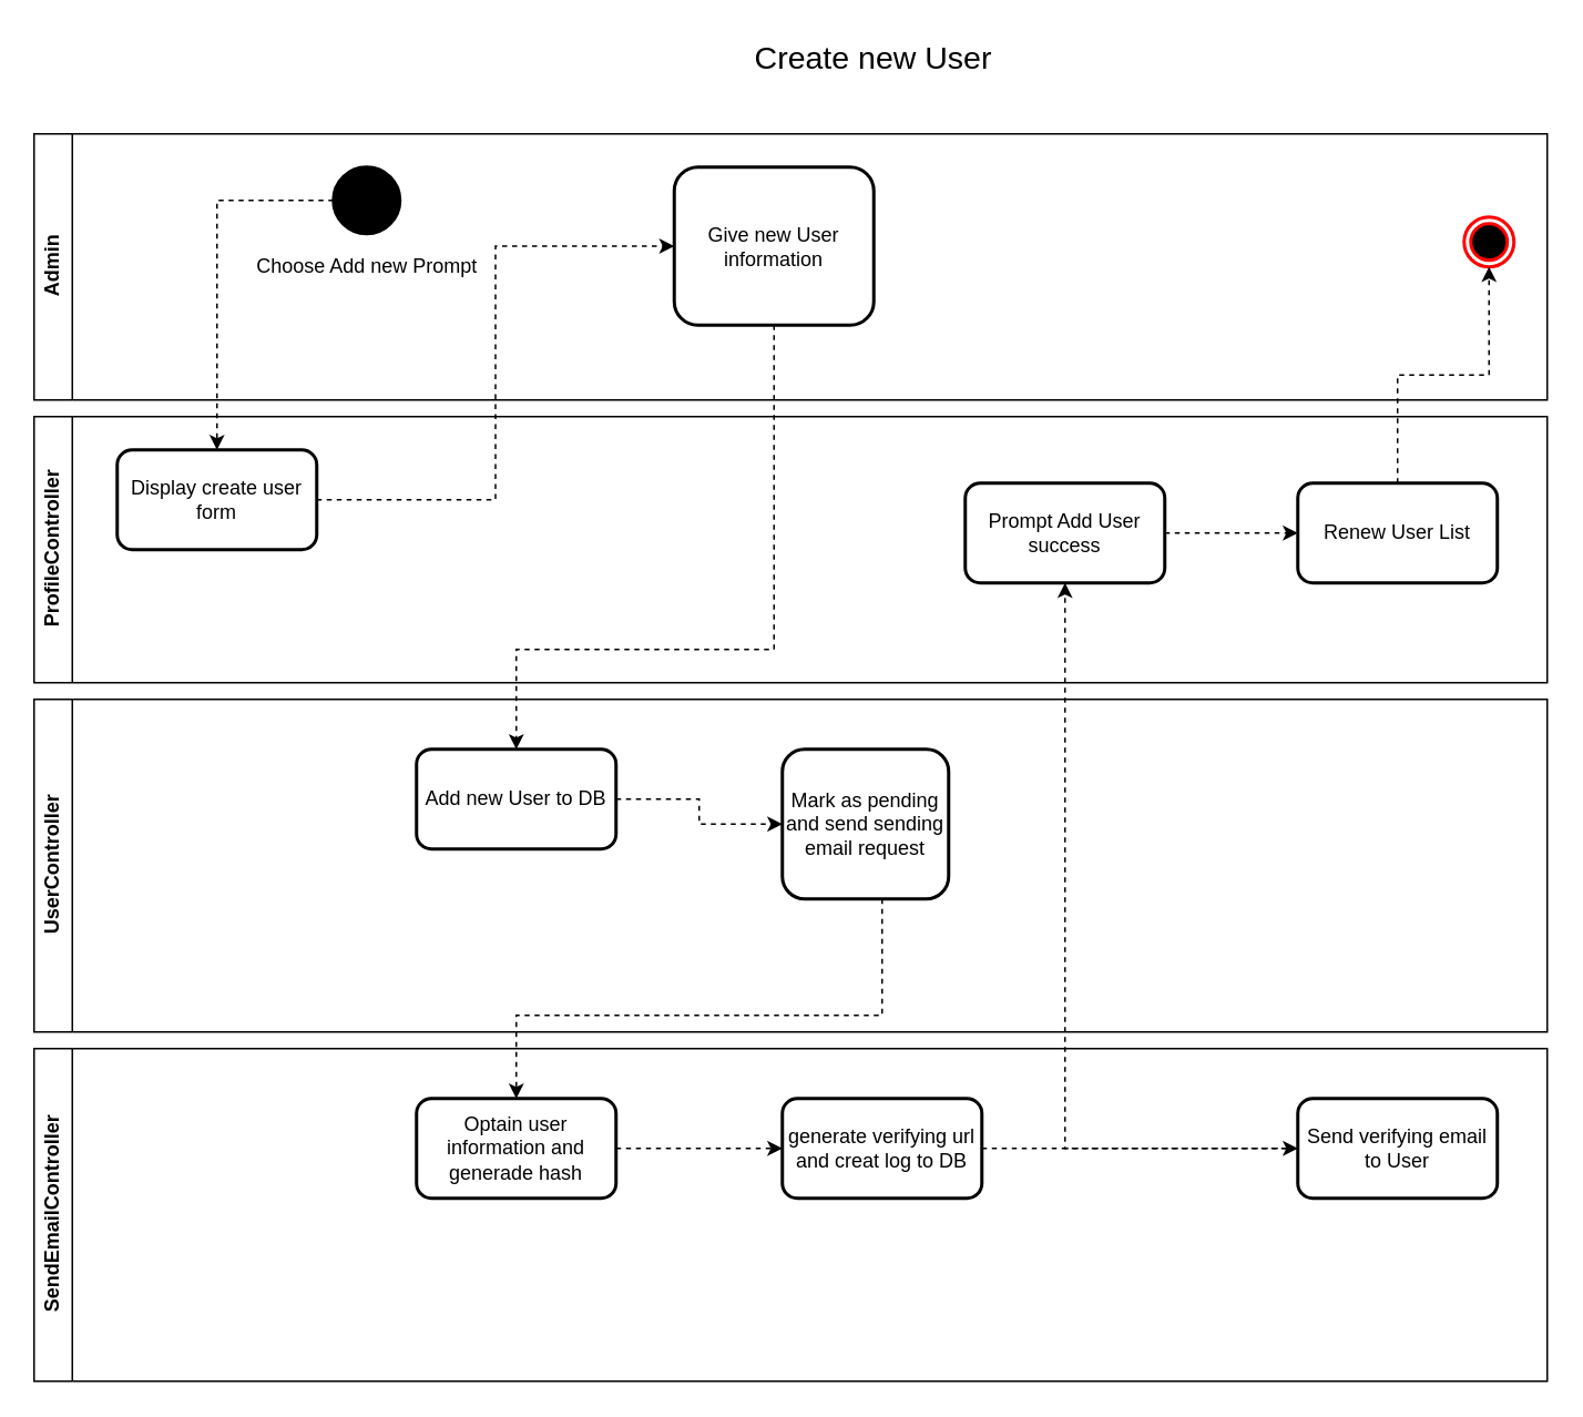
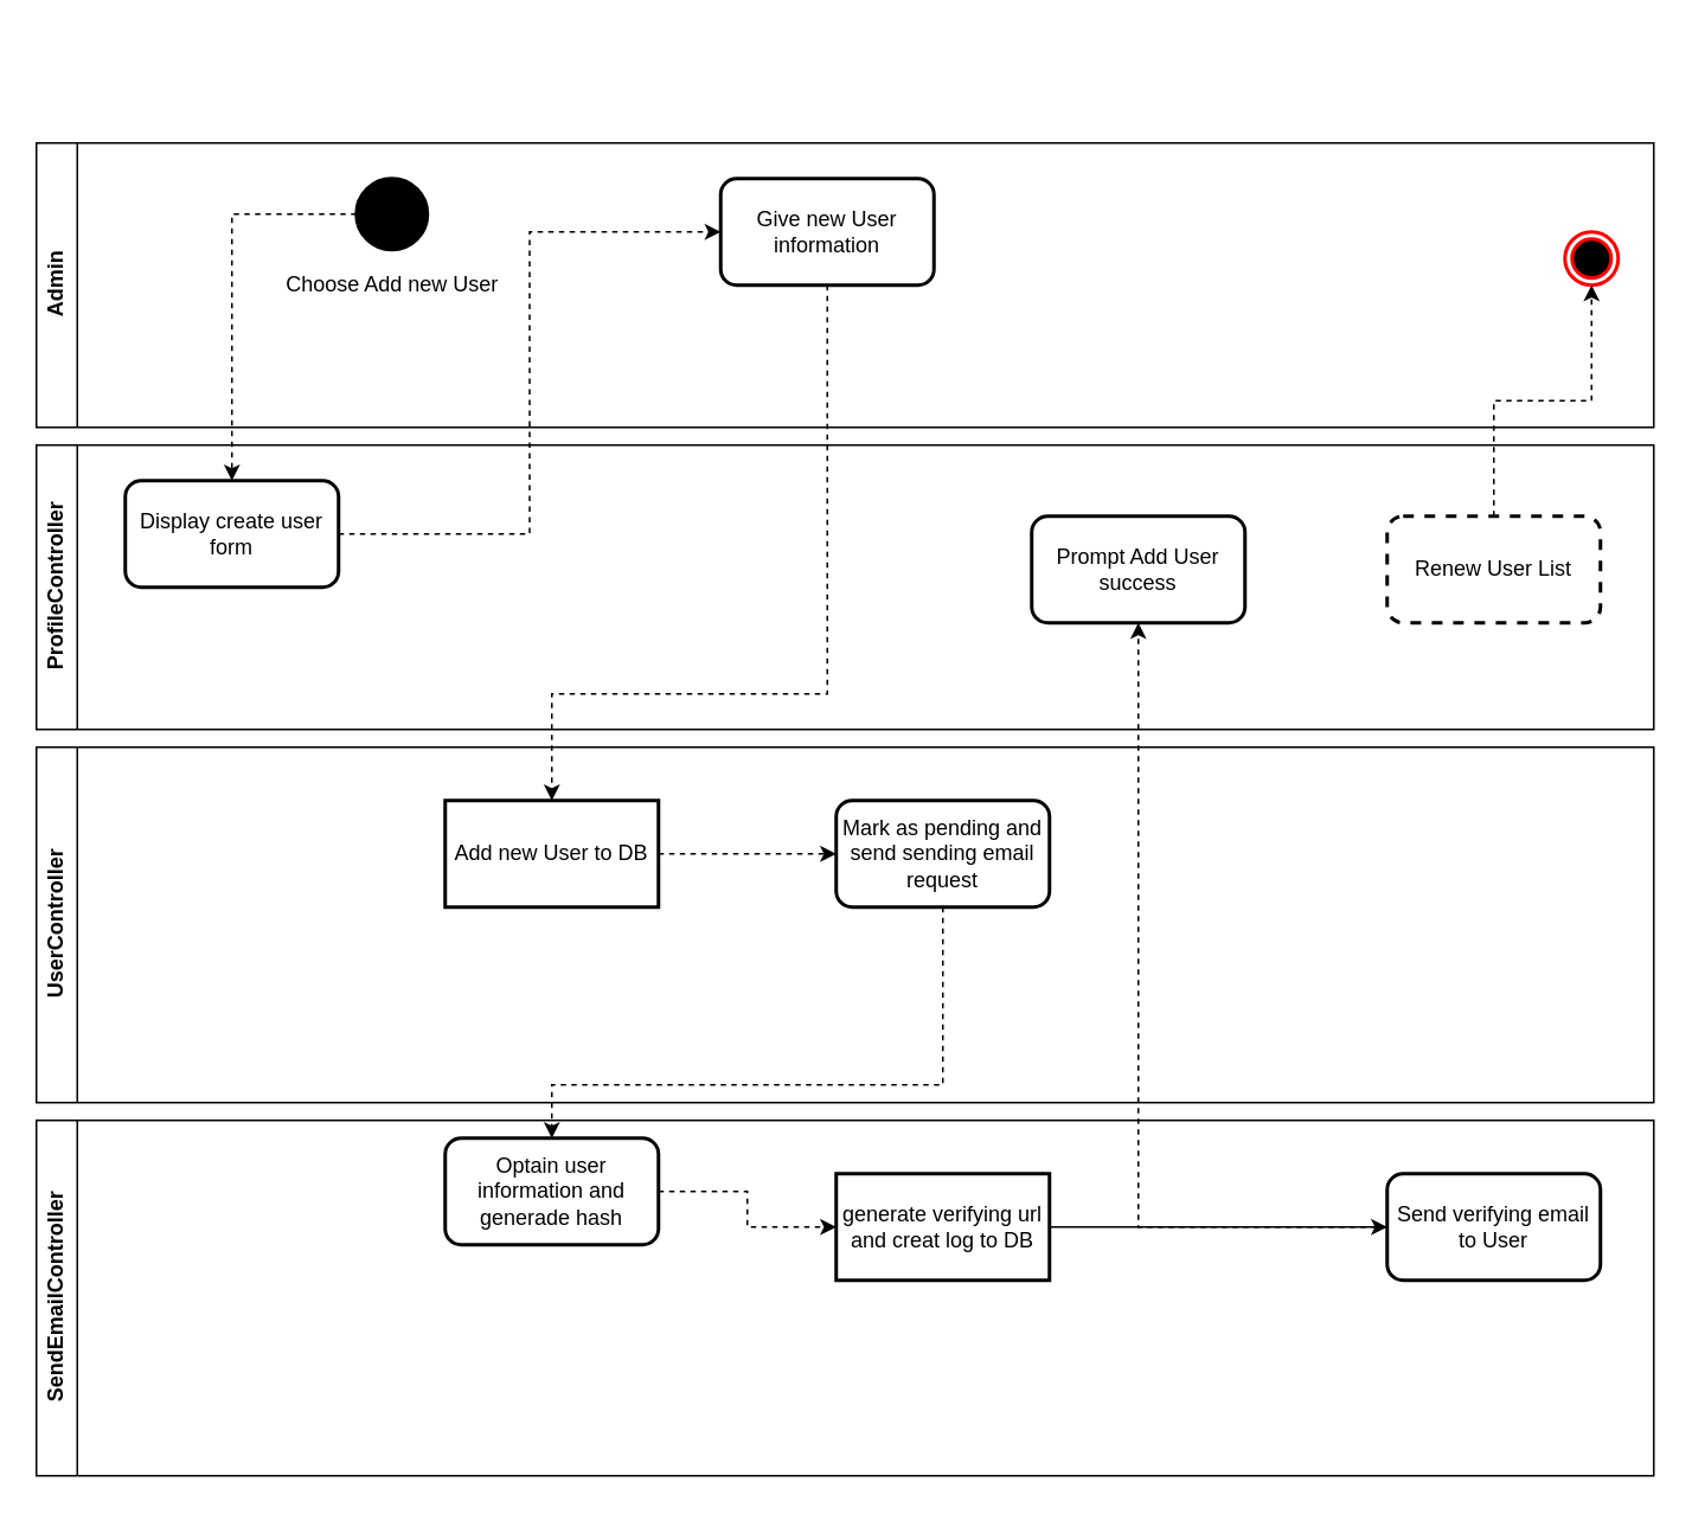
- <mxCell id="16" value="Create new User" style="text;html=1;strokeColor=none;fillColor=none;align=center;verticalAlign=middle;whiteSpace=wrap;rounded=0;fontSize=19;" vertex="1" parent="1"><mxGeometry x="380" y="20" width="290" height="30" as="geometry" /></mxCell>
- <mxCell id="5" value="Give new User information" style="rounded=1;whiteSpace=wrap;html=1;strokeWidth=2;fontFamily=Helvetica;fontSize=12;" vertex="1" parent="2"><mxGeometry x="385" y="20" width="120" height="95" as="geometry" /></mxCell>
+ <mxCell id="5" value="Give new User information" style="rounded=1;whiteSpace=wrap;html=1;strokeWidth=2;fontFamily=Helvetica;fontSize=12;" vertex="1" parent="2"><mxGeometry x="385" y="20" width="120" height="60" as="geometry" /></mxCell>
- <mxCell id="3" value="Choose Add new Prompt" style="shape=ellipse;html=1;fillColor=strokeColor;strokeWidth=2;verticalLabelPosition=bottom;verticalAlignment=top;perimeter=ellipsePerimeter;" vertex="1" parent="2"><mxGeometry x="180" y="20" width="40" height="40" as="geometry" /></mxCell>
+ <mxCell id="3" value="Choose Add new User" style="shape=ellipse;html=1;fillColor=strokeColor;strokeWidth=2;verticalLabelPosition=bottom;verticalAlignment=top;perimeter=ellipsePerimeter;" vertex="1" parent="2"><mxGeometry x="180" y="20" width="40" height="40" as="geometry" /></mxCell>
- <mxCell id="7" style="edgeStyle=orthogonalEdgeStyle;rounded=0;orthogonalLoop=1;jettySize=auto;html=1;dashed=1;" edge="1" parent="6" source="8" target="10"><mxGeometry relative="1" as="geometry" /></mxCell>
- <mxCell id="10" value="Renew User List" style="rounded=1;whiteSpace=wrap;html=1;strokeWidth=2;fontFamily=Helvetica;fontSize=12;" vertex="1" parent="6"><mxGeometry x="760" y="40" width="120" height="60" as="geometry" /></mxCell>
+ <mxCell id="10" value="Renew User List" style="rounded=1;whiteSpace=wrap;html=1;strokeWidth=2;fontFamily=Helvetica;fontSize=12;dashed=1;" vertex="1" parent="6"><mxGeometry x="760" y="40" width="120" height="60" as="geometry" /></mxCell>
- <mxCell id="12" value="Add new User to DB" style="rounded=1;whiteSpace=wrap;html=1;strokeWidth=2;fontFamily=Helvetica;fontSize=12;" vertex="1" parent="11"><mxGeometry x="230" y="30" width="120" height="60" as="geometry" /></mxCell>
+ <mxCell id="12" value="Add new User to DB" style="whiteSpace=wrap;html=1;strokeWidth=2;fontFamily=Helvetica;fontSize=12;rounded=0;" vertex="1" parent="11"><mxGeometry x="230" y="30" width="120" height="60" as="geometry" /></mxCell>
- <mxCell id="13" value="Mark as pending and send sending email request" style="rounded=1;whiteSpace=wrap;html=1;strokeWidth=2;fontFamily=Helvetica;fontSize=12;" vertex="1" parent="11"><mxGeometry x="450" y="30" width="100" height="90" as="geometry" /></mxCell>
+ <mxCell id="13" value="Mark as pending and send sending email request" style="rounded=1;whiteSpace=wrap;html=1;strokeWidth=2;fontFamily=Helvetica;fontSize=12;" vertex="1" parent="11"><mxGeometry x="450" y="30" width="120" height="60" as="geometry" /></mxCell>
- <mxCell id="20" value="Optain user information and generade hash" style="rounded=1;whiteSpace=wrap;html=1;strokeWidth=2;fontFamily=Helvetica;fontSize=12;" vertex="1" parent="19"><mxGeometry x="230" y="30" width="120" height="60" as="geometry" /></mxCell>
+ <mxCell id="20" value="Optain user information and generade hash" style="rounded=1;whiteSpace=wrap;html=1;strokeWidth=2;fontFamily=Helvetica;fontSize=12;" vertex="1" parent="19"><mxGeometry x="230" y="10" width="120" height="60" as="geometry" /></mxCell>
- <mxCell id="22" value="generate verifying url and creat log to DB " style="rounded=1;whiteSpace=wrap;html=1;strokeWidth=2;fontFamily=Helvetica;fontSize=12;" vertex="1" parent="19"><mxGeometry x="450" y="30" width="120" height="60" as="geometry" /></mxCell>
+ <mxCell id="22" value="generate verifying url and creat log to DB " style="whiteSpace=wrap;html=1;strokeWidth=2;fontFamily=Helvetica;fontSize=12;rounded=0;" vertex="1" parent="19"><mxGeometry x="450" y="30" width="120" height="60" as="geometry" /></mxCell>
- <mxCell id="21" style="edgeStyle=orthogonalEdgeStyle;rounded=0;orthogonalLoop=1;jettySize=auto;html=1;dashed=1;" edge="1" parent="19" source="22" target="24"><mxGeometry relative="1" as="geometry" /></mxCell>
+ <mxCell id="21" style="edgeStyle=orthogonalEdgeStyle;rounded=0;orthogonalLoop=1;jettySize=auto;html=1;dashed=0;" edge="1" parent="19" source="22" target="24"><mxGeometry relative="1" as="geometry" /></mxCell>
